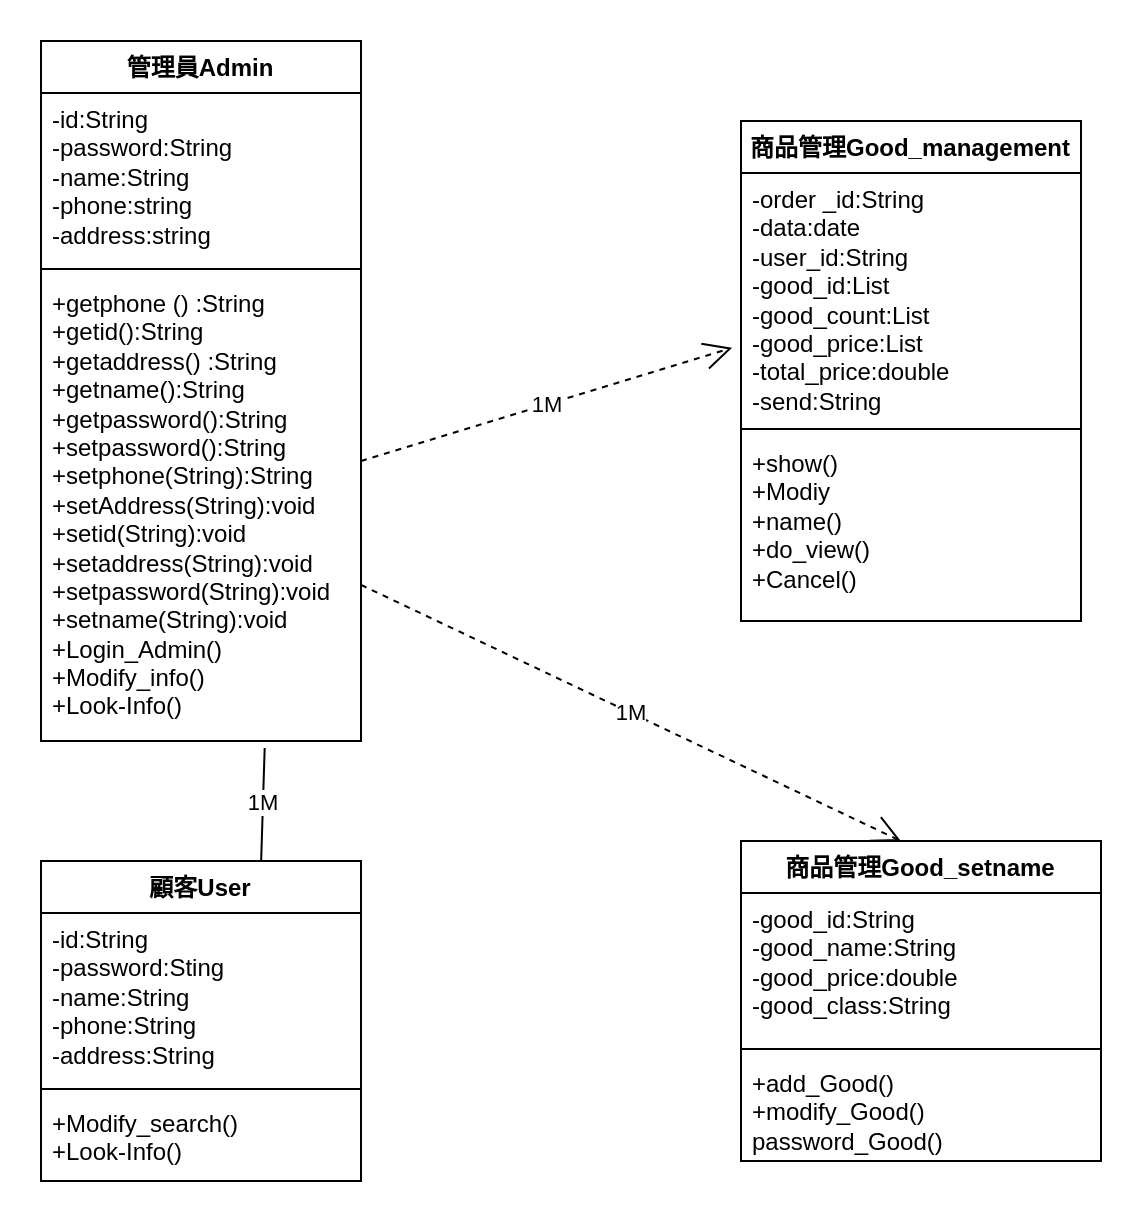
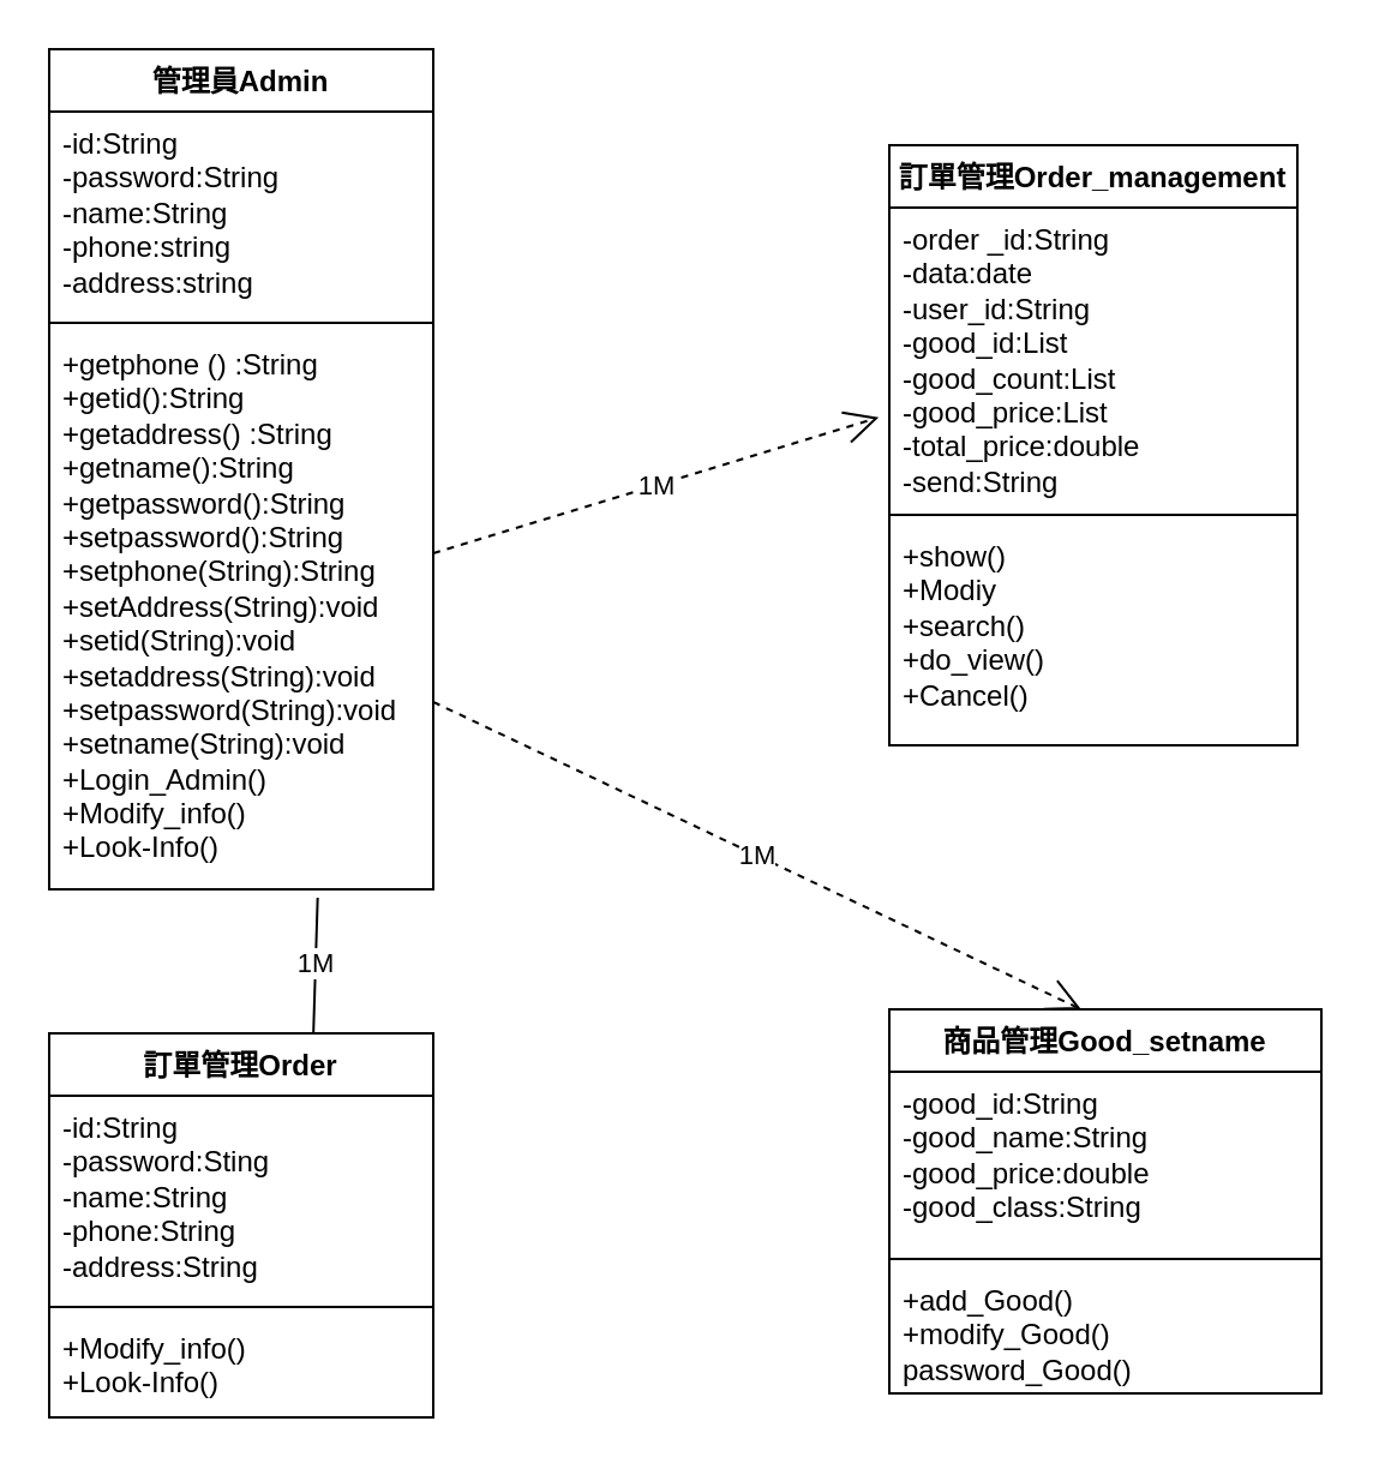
- <mxCell id="6" value="商品管理Good_management" style="swimlane;fontStyle=1;align=center;verticalAlign=top;childLayout=stackLayout;horizontal=1;startSize=26;horizontalStack=0;resizeParent=1;resizeParentMax=0;resizeLast=0;collapsible=1;marginBottom=0;whiteSpace=wrap;html=1;" vertex="1" parent="1"><mxGeometry x="370" y="60" width="170" height="250" as="geometry" /></mxCell>
+ <mxCell id="6" value="訂單管理Order_management" style="swimlane;fontStyle=1;align=center;verticalAlign=top;childLayout=stackLayout;horizontal=1;startSize=26;horizontalStack=0;resizeParent=1;resizeParentMax=0;resizeLast=0;collapsible=1;marginBottom=0;whiteSpace=wrap;html=1;" vertex="1" parent="1"><mxGeometry x="370" y="60" width="170" height="250" as="geometry" /></mxCell>
- <mxCell id="9" value="&lt;div&gt;+show()&lt;/div&gt;&lt;div&gt;+Modiy&lt;/div&gt;&lt;div&gt;+name()&lt;/div&gt;&lt;div&gt;+do_view()&lt;/div&gt;&lt;div&gt;+Cancel()&lt;/div&gt;" style="text;strokeColor=none;fillColor=none;align=left;verticalAlign=top;spacingLeft=4;spacingRight=4;overflow=hidden;rotatable=0;points=[[0,0.5],[1,0.5]];portConstraint=eastwest;whiteSpace=wrap;html=1;" vertex="1" parent="6"><mxGeometry y="158" width="170" height="92" as="geometry" /></mxCell>
+ <mxCell id="9" value="&lt;div&gt;+show()&lt;/div&gt;&lt;div&gt;+Modiy&lt;/div&gt;&lt;div&gt;+search()&lt;/div&gt;&lt;div&gt;+do_view()&lt;/div&gt;&lt;div&gt;+Cancel()&lt;/div&gt;" style="text;strokeColor=none;fillColor=none;align=left;verticalAlign=top;spacingLeft=4;spacingRight=4;overflow=hidden;rotatable=0;points=[[0,0.5],[1,0.5]];portConstraint=eastwest;whiteSpace=wrap;html=1;" vertex="1" parent="6"><mxGeometry y="158" width="170" height="92" as="geometry" /></mxCell>
- <mxCell id="10" value="顧客User" style="swimlane;fontStyle=1;align=center;verticalAlign=top;childLayout=stackLayout;horizontal=1;startSize=26;horizontalStack=0;resizeParent=1;resizeParentMax=0;resizeLast=0;collapsible=1;marginBottom=0;whiteSpace=wrap;html=1;" vertex="1" parent="1"><mxGeometry x="20" y="430" width="160" height="160" as="geometry" /></mxCell>
+ <mxCell id="10" value="訂單管理Order" style="swimlane;fontStyle=1;align=center;verticalAlign=top;childLayout=stackLayout;horizontal=1;startSize=26;horizontalStack=0;resizeParent=1;resizeParentMax=0;resizeLast=0;collapsible=1;marginBottom=0;whiteSpace=wrap;html=1;" vertex="1" parent="1"><mxGeometry x="20" y="430" width="160" height="160" as="geometry" /></mxCell>
- <mxCell id="13" value="&lt;div&gt;+Modify_search()&lt;/div&gt;&lt;div&gt;+Look-Info()&lt;/div&gt;" style="text;strokeColor=none;fillColor=none;align=left;verticalAlign=top;spacingLeft=4;spacingRight=4;overflow=hidden;rotatable=0;points=[[0,0.5],[1,0.5]];portConstraint=eastwest;whiteSpace=wrap;html=1;" vertex="1" parent="10"><mxGeometry y="118" width="160" height="42" as="geometry" /></mxCell>
+ <mxCell id="13" value="&lt;div&gt;+Modify_info()&lt;/div&gt;&lt;div&gt;+Look-Info()&lt;/div&gt;" style="text;strokeColor=none;fillColor=none;align=left;verticalAlign=top;spacingLeft=4;spacingRight=4;overflow=hidden;rotatable=0;points=[[0,0.5],[1,0.5]];portConstraint=eastwest;whiteSpace=wrap;html=1;" vertex="1" parent="10"><mxGeometry y="118" width="160" height="42" as="geometry" /></mxCell>
